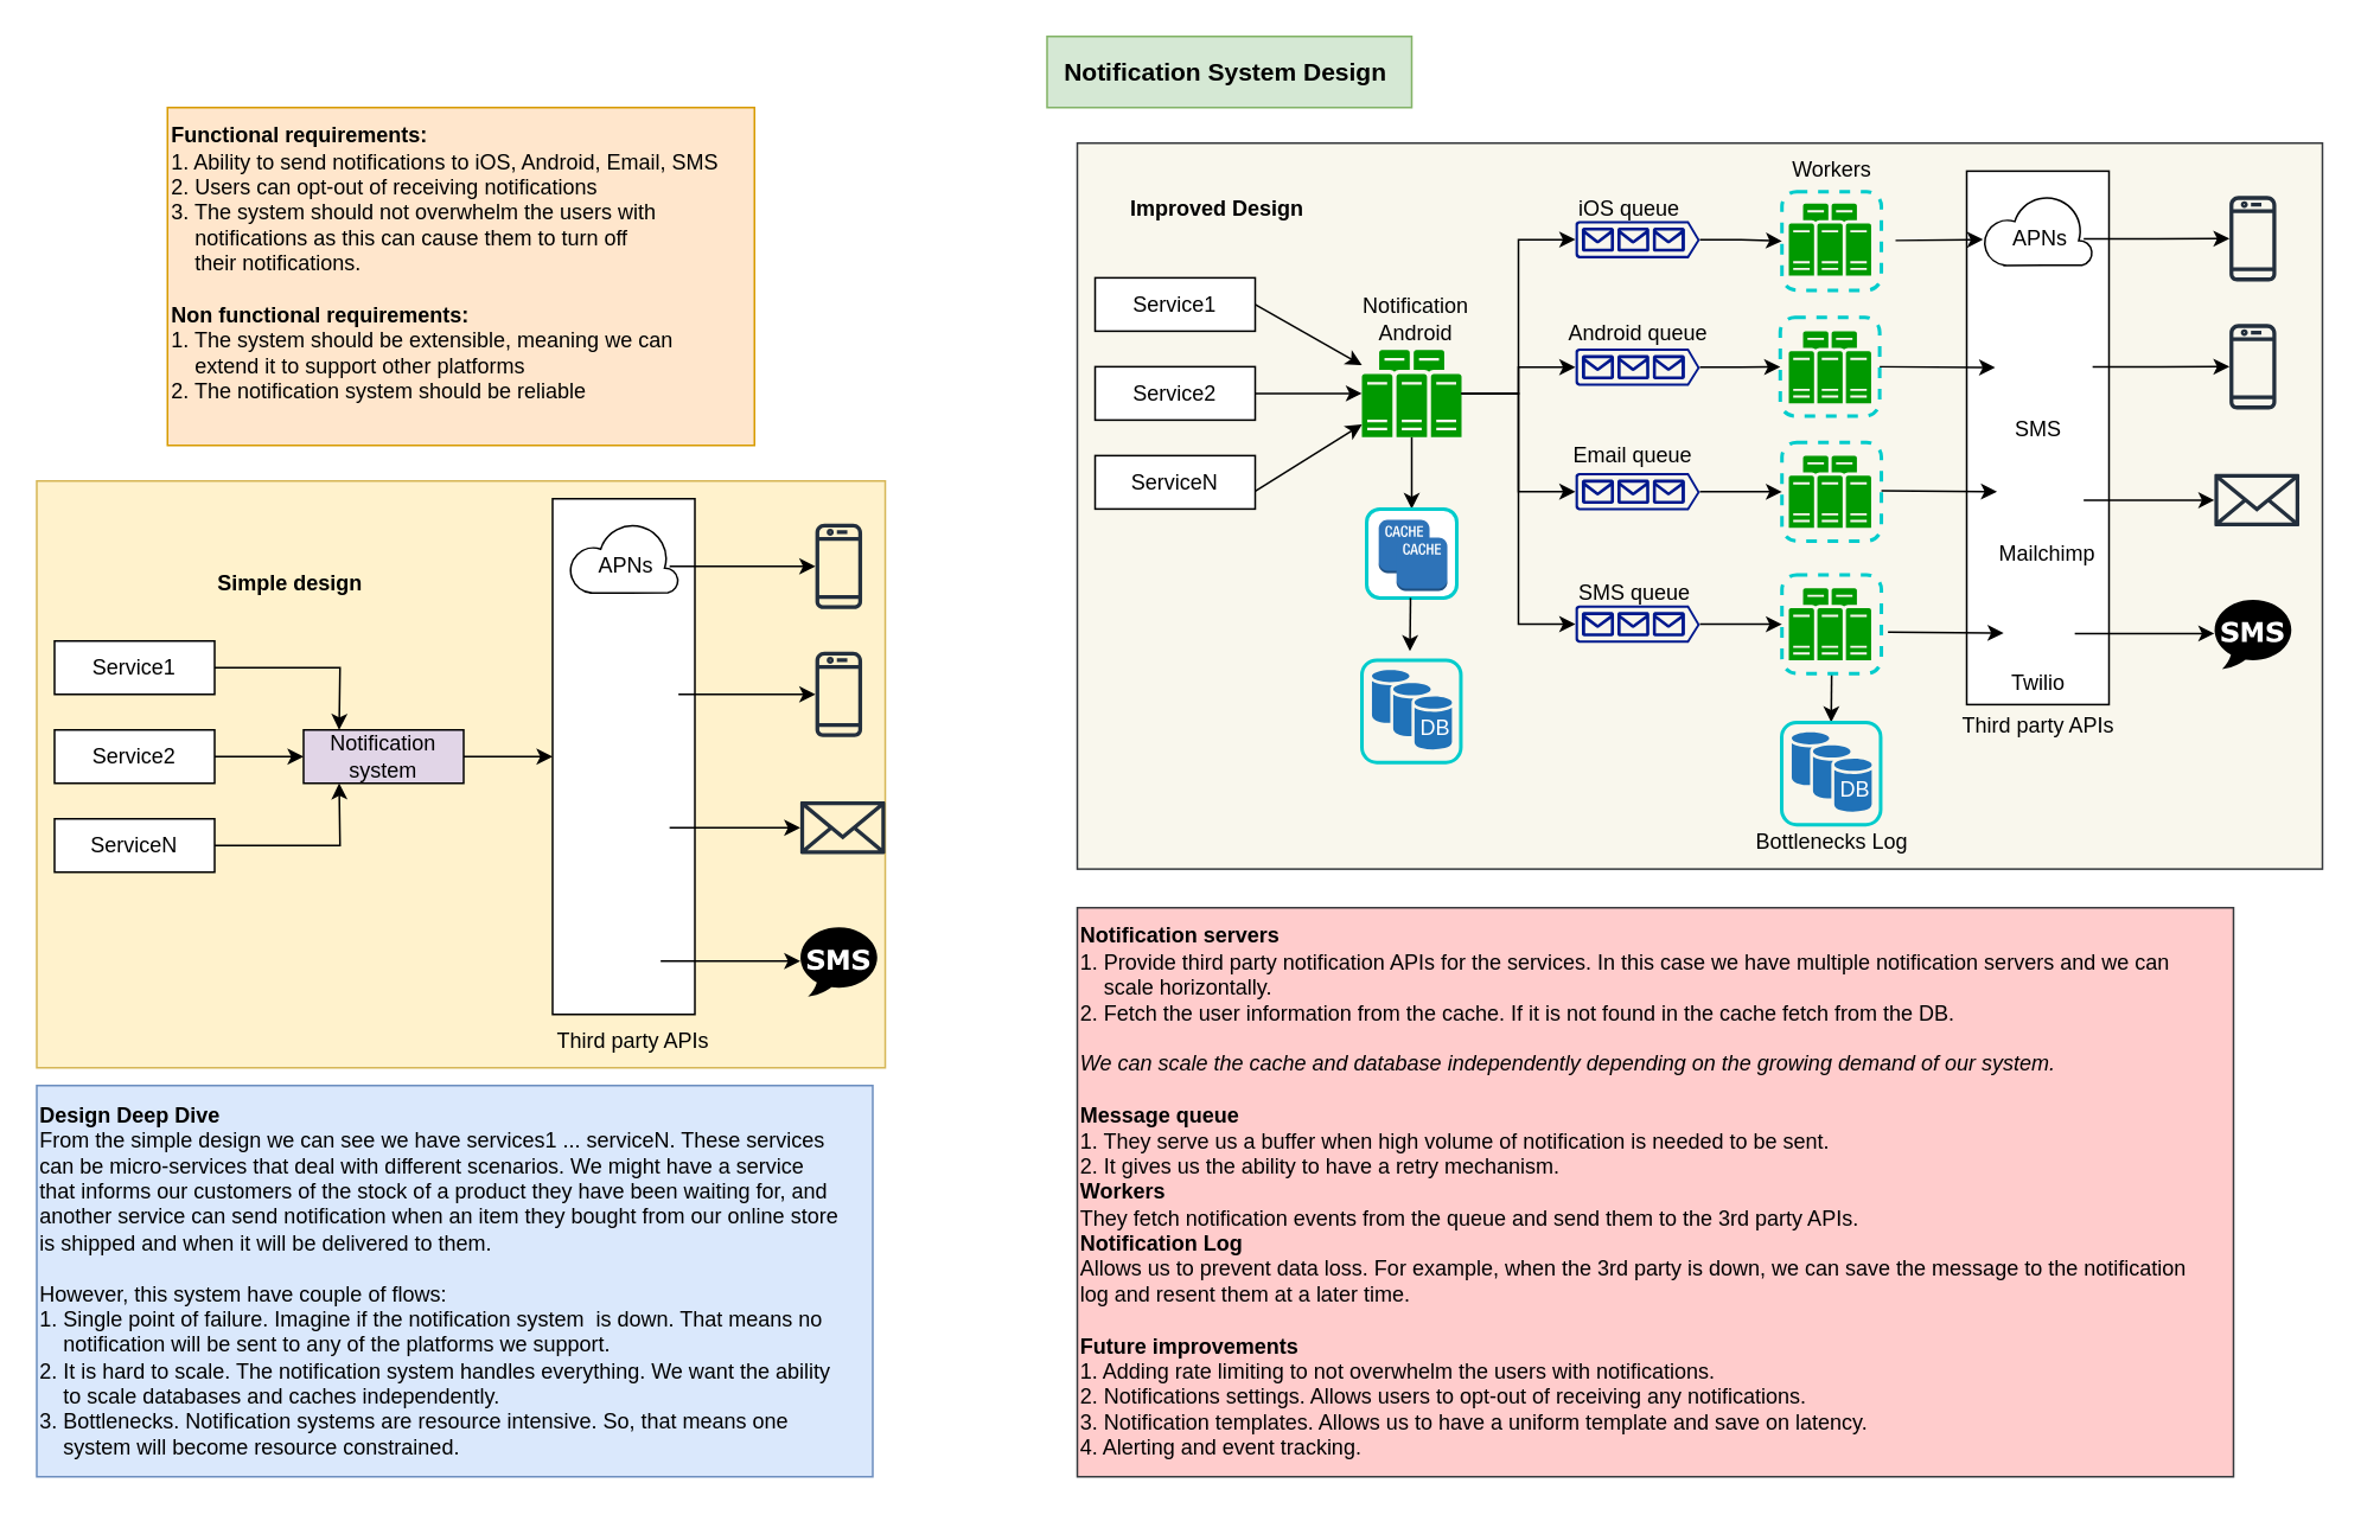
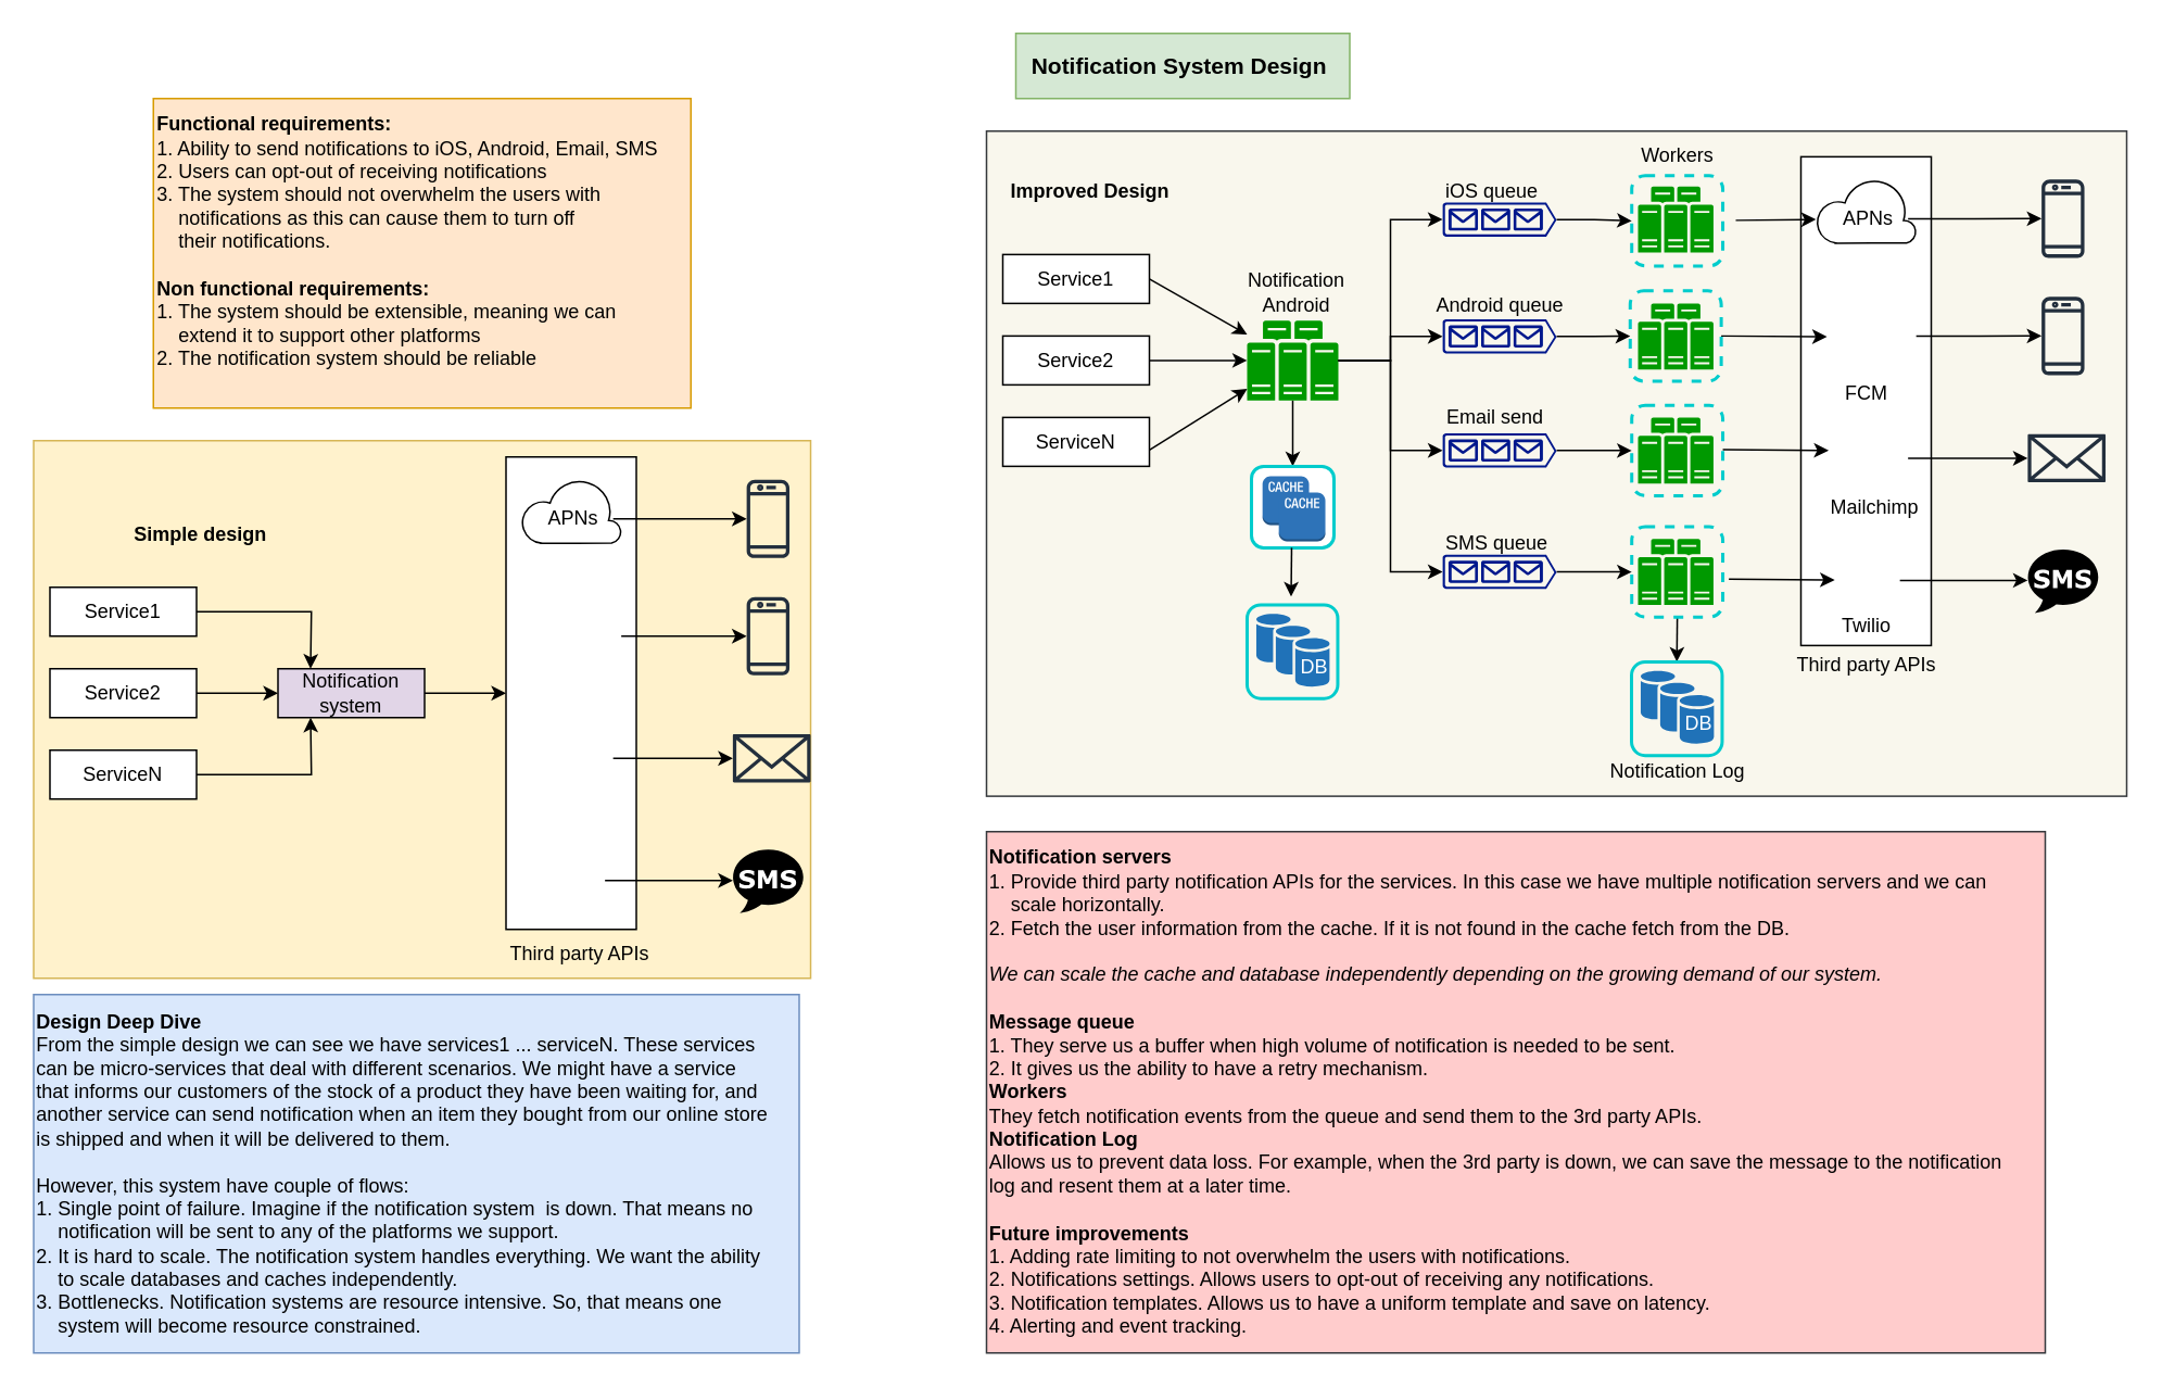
- <mxCell id="2" value="Notification System Design&amp;nbsp;" style="text;html=1;align=center;verticalAlign=middle;whiteSpace=wrap;rounded=0;fontStyle=1;fillColor=#d5e8d4;strokeColor=#82b366;fontSize=14;" vertex="1" parent="1"><mxGeometry x="588" y="20" width="205" height="40" as="geometry" /></mxCell>
+ <mxCell id="2" value="Notification System Design&amp;nbsp;" style="text;html=1;align=center;verticalAlign=middle;whiteSpace=wrap;rounded=0;fontStyle=1;fillColor=#d5e8d4;strokeColor=#82b366;fontSize=14;" vertex="1" parent="1"><mxGeometry x="623" y="20" width="205" height="40" as="geometry" /></mxCell>
- <mxCell id="34" value="Improved Design&amp;nbsp;" style="text;html=1;align=center;verticalAlign=middle;resizable=0;points=[];autosize=1;strokeColor=none;fillColor=none;fontFamily=Helvetica;fontSize=12;fontColor=default;fontStyle=1" vertex="1" parent="32"><mxGeometry x="20" y="21.75" width="120" height="30" as="geometry" /></mxCell>
+ <mxCell id="34" value="Improved Design&amp;nbsp;" style="text;html=1;align=center;verticalAlign=middle;resizable=0;points=[];autosize=1;strokeColor=none;fillColor=none;fontFamily=Helvetica;fontSize=12;fontColor=default;fontStyle=1" vertex="1" parent="32"><mxGeometry x="5" y="21.75" width="120" height="30" as="geometry" /></mxCell>
- <mxCell id="95" value="SMS" style="text;html=1;align=center;verticalAlign=middle;resizable=0;points=[];autosize=1;strokeColor=none;fillColor=none;fontFamily=Helvetica;fontSize=12;fontColor=default;" vertex="1" parent="32"><mxGeometry x="515" y="145.75" width="50" height="30" as="geometry" /></mxCell>
+ <mxCell id="95" value="FCM" style="text;html=1;align=center;verticalAlign=middle;resizable=0;points=[];autosize=1;strokeColor=none;fillColor=none;fontFamily=Helvetica;fontSize=12;fontColor=default;" vertex="1" parent="32"><mxGeometry x="515" y="145.75" width="50" height="30" as="geometry" /></mxCell>
- <mxCell id="99" value="Email queue" style="text;html=1;align=center;verticalAlign=middle;resizable=0;points=[];autosize=1;strokeColor=none;fillColor=none;fontFamily=Helvetica;fontSize=12;fontColor=default;" vertex="1" parent="32"><mxGeometry x="267" y="161.25" width="90" height="30" as="geometry" /></mxCell>
+ <mxCell id="99" value="Email send" style="text;html=1;align=center;verticalAlign=middle;resizable=0;points=[];autosize=1;strokeColor=none;fillColor=none;fontFamily=Helvetica;fontSize=12;fontColor=default;" vertex="1" parent="32"><mxGeometry x="267" y="161.25" width="90" height="30" as="geometry" /></mxCell>
- <mxCell id="26" value="Simple design&amp;nbsp;" style="text;html=1;align=left;verticalAlign=middle;resizable=0;points=[];autosize=1;strokeColor=none;fillColor=none;fontStyle=1" vertex="1" parent="4"><mxGeometry x="100" y="43" width="100" height="30" as="geometry" /></mxCell>
+ <mxCell id="26" value="Simple design&amp;nbsp;" style="text;html=1;align=left;verticalAlign=middle;resizable=0;points=[];autosize=1;strokeColor=none;fillColor=none;fontStyle=1" vertex="1" parent="4"><mxGeometry x="60" y="43" width="100" height="30" as="geometry" /></mxCell>
- <mxCell id="105" value="Bottlenecks Log" style="text;html=1;align=center;verticalAlign=middle;resizable=0;points=[];autosize=1;strokeColor=none;fillColor=none;fontFamily=Helvetica;fontSize=12;fontColor=default;" vertex="1" parent="32"><mxGeometry x="369.09" y="378.25" width="110" height="30" as="geometry" /></mxCell>
+ <mxCell id="105" value="Notification Log" style="text;html=1;align=center;verticalAlign=middle;resizable=0;points=[];autosize=1;strokeColor=none;fillColor=none;fontFamily=Helvetica;fontSize=12;fontColor=default;" vertex="1" parent="32"><mxGeometry x="369.09" y="378.25" width="110" height="30" as="geometry" /></mxCell>
